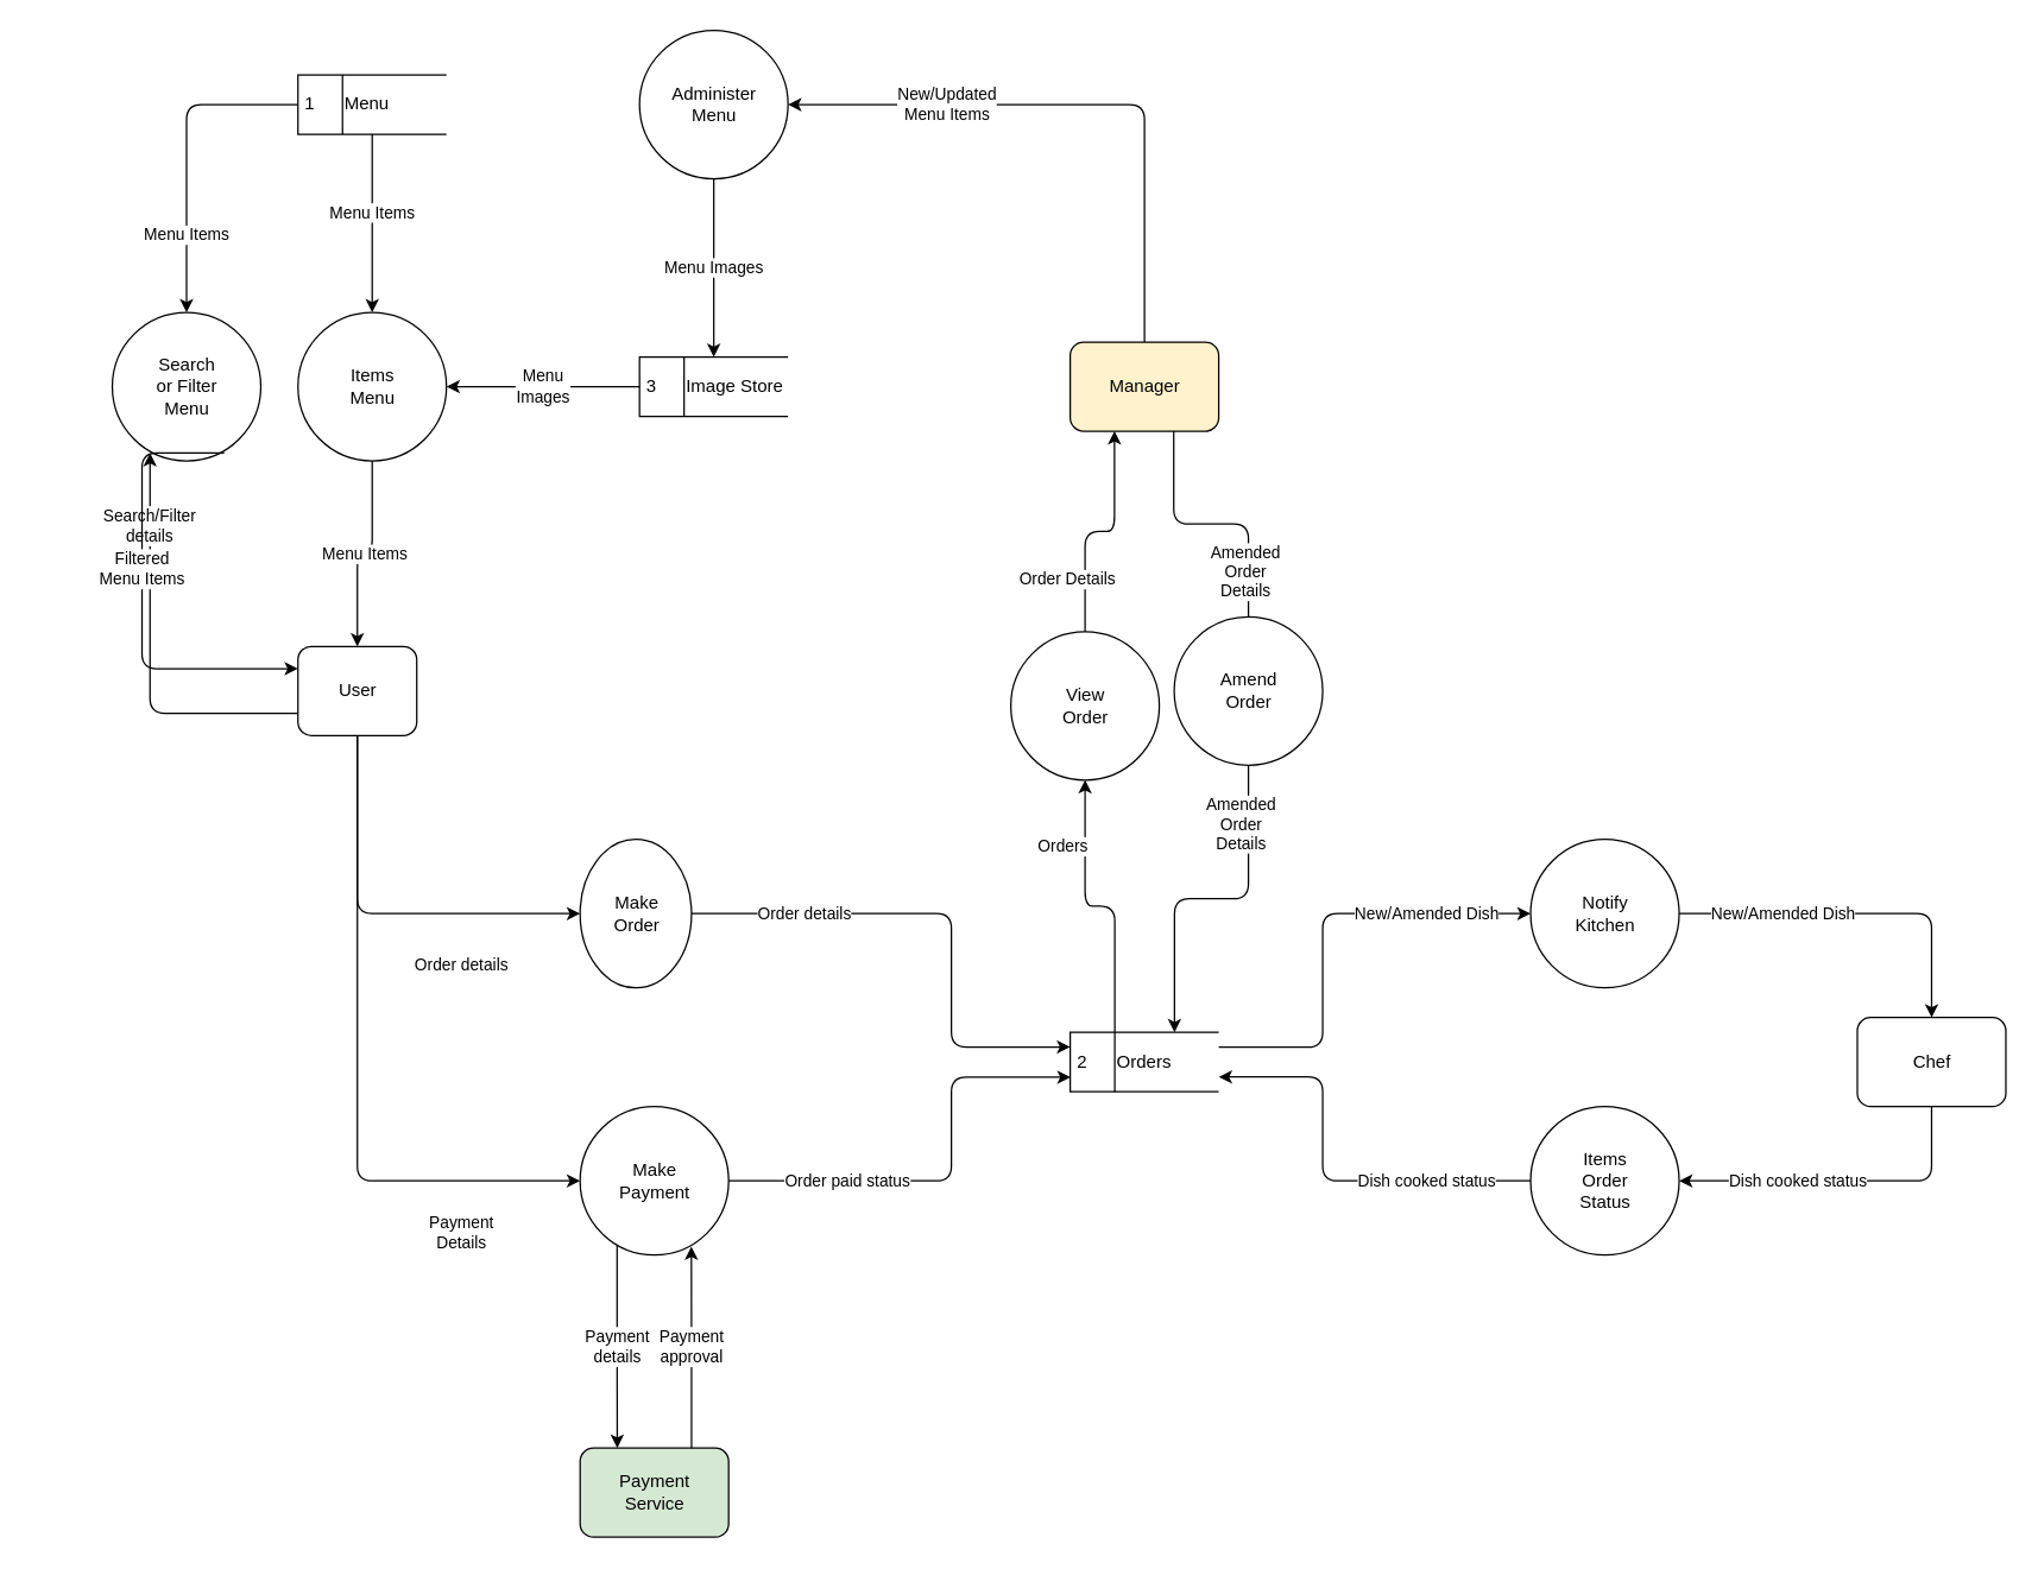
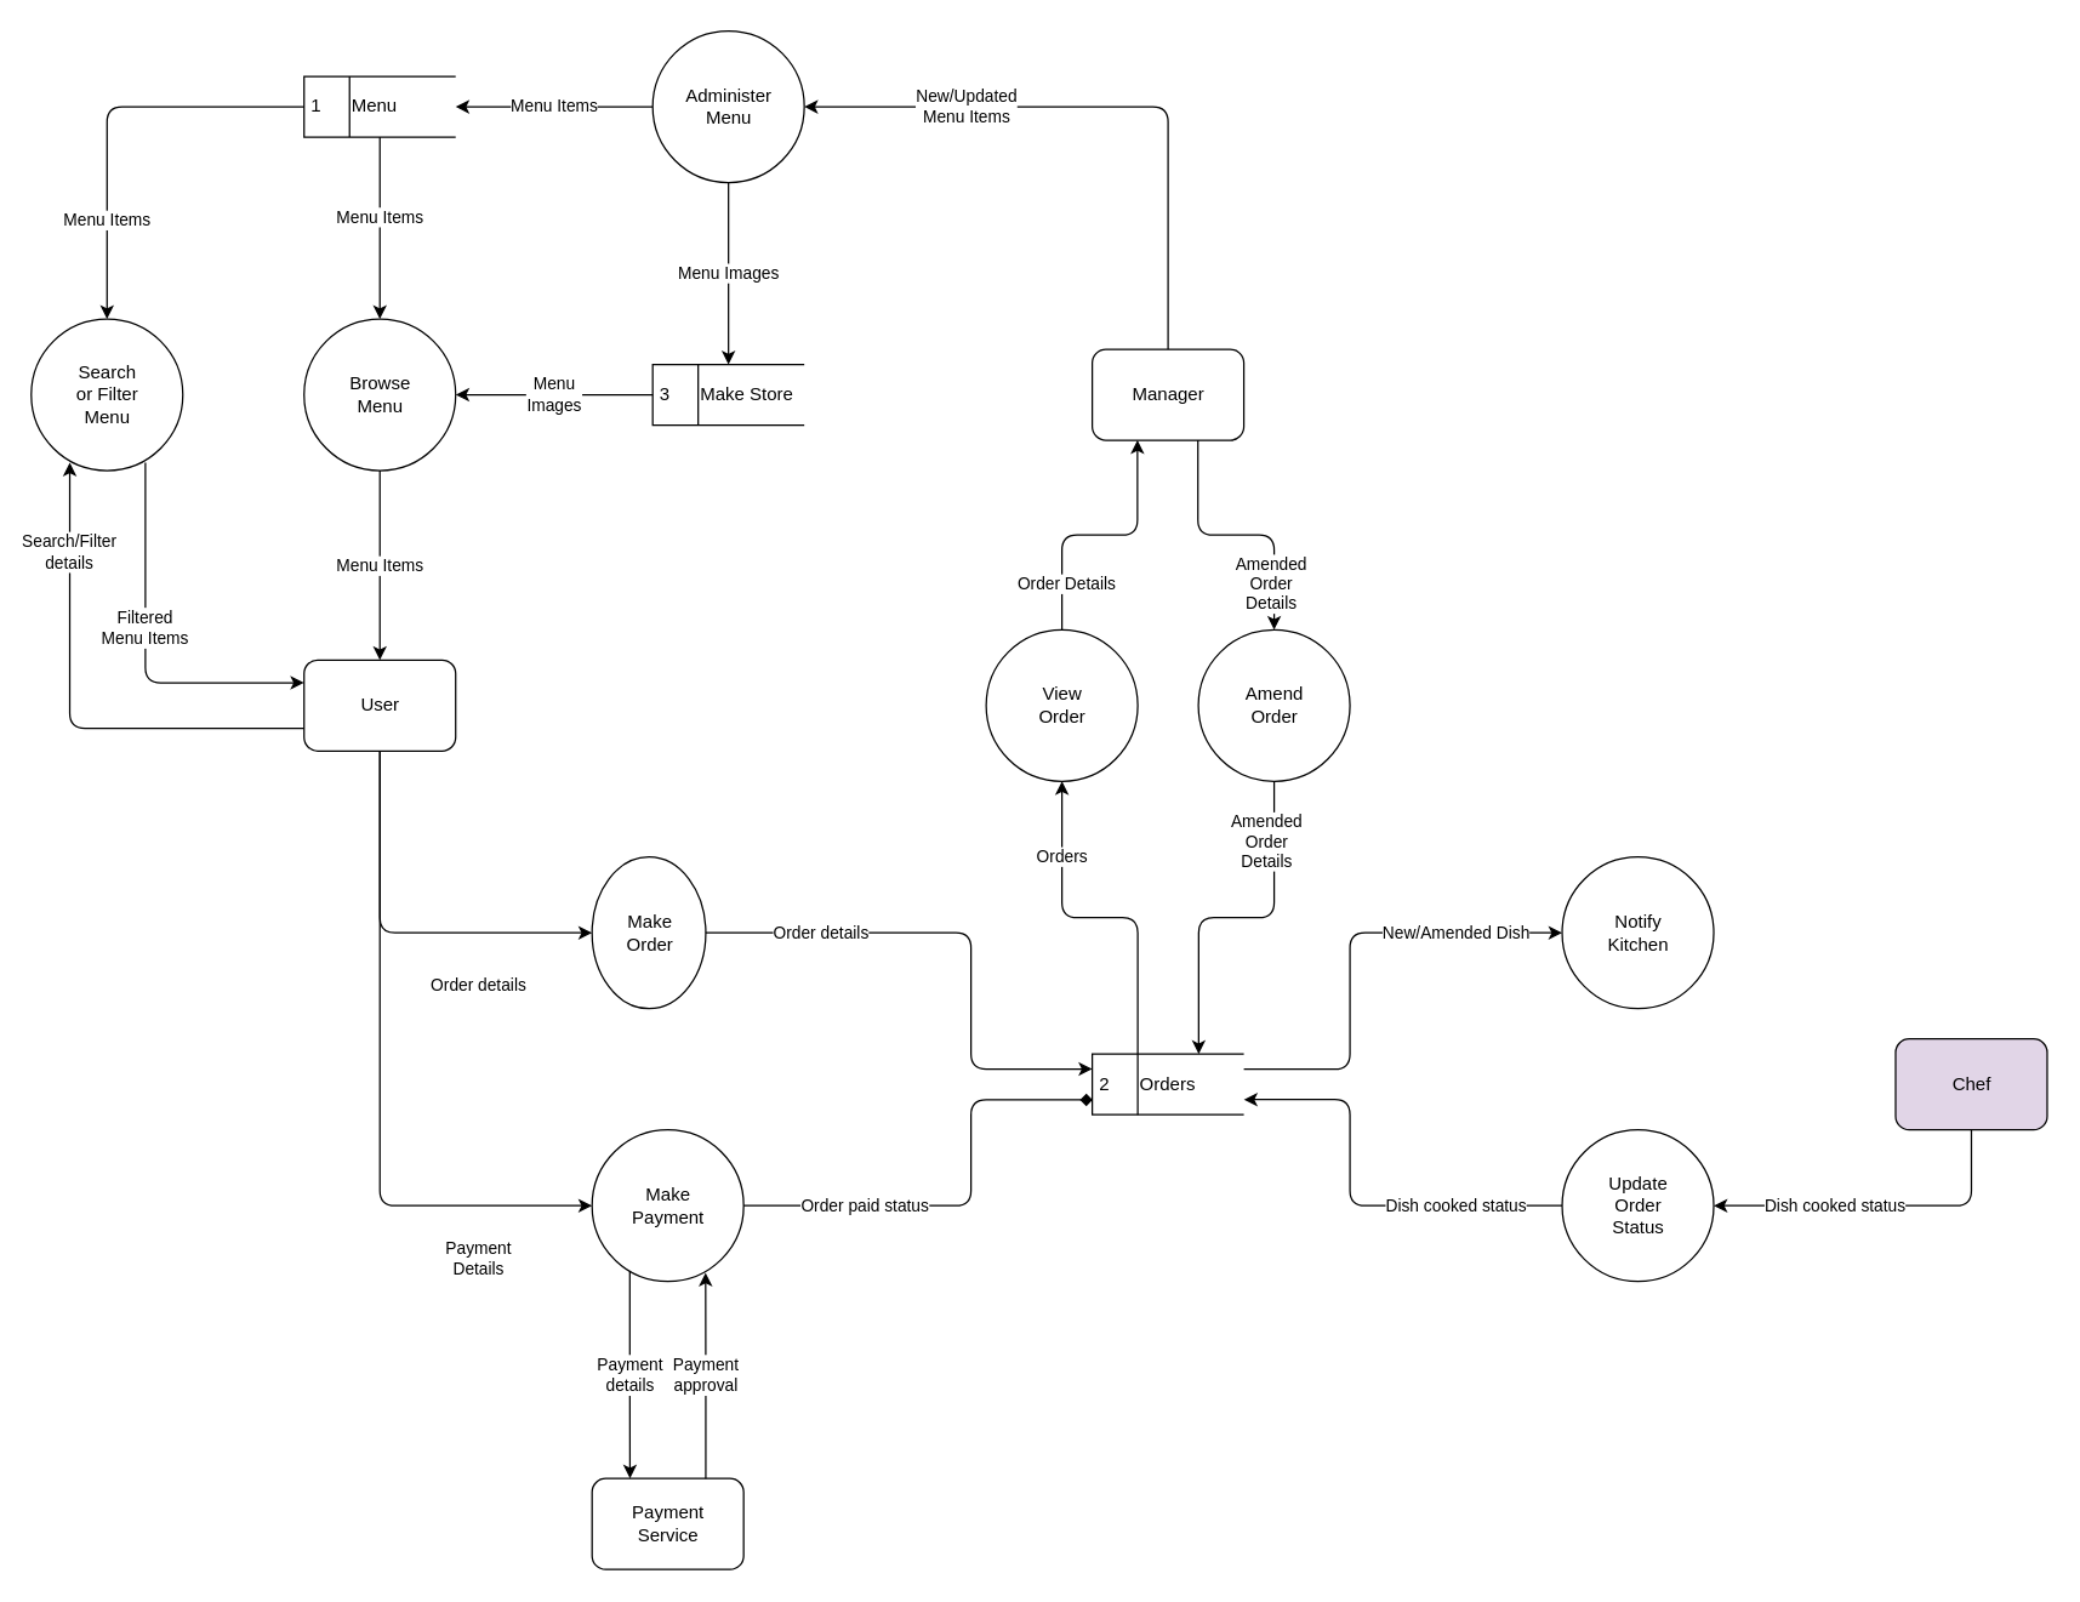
+ <mxCell id="11" value="Menu Items" style="endArrow=classic;html=1;rounded=1;edgeStyle=orthogonalEdgeStyle;exitX=0;exitY=0.5;exitDx=0;exitDy=0;entryX=1;entryY=0.5;entryDx=0;entryDy=0;" parent="1" edge="1" target="3" source="12"><mxGeometry width="50" height="50" relative="1" as="geometry"><mxPoint x="250" y="-20" as="sourcePoint" /><mxPoint x="250" y="20" as="targetPoint" /></mxGeometry></mxCell>
- <mxCell id="37" value="Search &lt;br&gt;or Filter&lt;br&gt;Menu" style="shape=ellipse;html=1;dashed=0;whitespace=wrap;aspect=fixed;perimeter=ellipsePerimeter;" vertex="1" parent="1"><mxGeometry x="75" y="210" width="100" height="100" as="geometry" /></mxCell>
+ <mxCell id="37" value="Search &lt;br&gt;or Filter&lt;br&gt;Menu" style="shape=ellipse;html=1;dashed=0;whitespace=wrap;aspect=fixed;perimeter=ellipsePerimeter;" vertex="1" parent="1"><mxGeometry x="20" y="210" width="100" height="100" as="geometry" /></mxCell>
- <mxCell id="24" value="Items&lt;br&gt;Menu" style="shape=ellipse;html=1;dashed=0;whitespace=wrap;aspect=fixed;perimeter=ellipsePerimeter;" vertex="1" parent="1"><mxGeometry x="200" y="210" width="100" height="100" as="geometry" /></mxCell>
+ <mxCell id="24" value="Browse&lt;br&gt;Menu" style="shape=ellipse;html=1;dashed=0;whitespace=wrap;aspect=fixed;perimeter=ellipsePerimeter;" vertex="1" parent="1"><mxGeometry x="200" y="210" width="100" height="100" as="geometry" /></mxCell>
- <mxCell id="32" value="3&lt;span style=&quot;white-space: pre&quot;&gt;&#09;&lt;/span&gt;Image Store" style="html=1;dashed=0;whitespace=wrap;shape=mxgraph.dfd.dataStoreID;align=left;spacingLeft=3;points=[[0,0],[0.5,0],[1,0],[0,0.5],[1,0.5],[0,1],[0.5,1],[1,1]];" vertex="1" parent="1"><mxGeometry x="430" y="240" width="100" height="40" as="geometry" /></mxCell>
+ <mxCell id="32" value="3&lt;span style=&quot;white-space: pre&quot;&gt;&#09;&lt;/span&gt;Make Store" style="html=1;dashed=0;whitespace=wrap;shape=mxgraph.dfd.dataStoreID;align=left;spacingLeft=3;points=[[0,0],[0.5,0],[1,0],[0,0.5],[1,0.5],[0,1],[0.5,1],[1,1]];" vertex="1" parent="1"><mxGeometry x="430" y="240" width="100" height="40" as="geometry" /></mxCell>
- <mxCell id="10" value="Manager" style="html=1;dashed=0;whitespace=wrap;rounded=1;fillColor=#fff2cc;" parent="1" vertex="1"><mxGeometry x="720" y="230" width="100" height="60" as="geometry" /></mxCell>
+ <mxCell id="10" value="Manager" style="html=1;dashed=0;whitespace=wrap;rounded=1;" parent="1" vertex="1"><mxGeometry x="720" y="230" width="100" height="60" as="geometry" /></mxCell>
- <mxCell id="36" value="Amended&lt;br&gt;Order&lt;br&gt;Details" style="endArrow=none;html=1;edgeStyle=orthogonalEdgeStyle;rounded=1;entryX=0.5;entryY=0;entryDx=0;entryDy=0;exitX=0.697;exitY=0.999;exitDx=0;exitDy=0;exitPerimeter=0;" edge="1" parent="1" source="10" target="18"><mxGeometry x="220" y="-55" width="50" height="50" as="geometry"><mxPoint x="989.83" y="305" as="sourcePoint" /><mxPoint x="940.03" y="484.96" as="targetPoint" /><mxPoint x="23" y="33" as="offset" /></mxGeometry></mxCell>
+ <mxCell id="36" value="Amended&lt;br&gt;Order&lt;br&gt;Details" style="endArrow=classic;html=1;edgeStyle=orthogonalEdgeStyle;rounded=1;entryX=0.5;entryY=0;entryDx=0;entryDy=0;exitX=0.697;exitY=0.999;exitDx=0;exitDy=0;exitPerimeter=0;" edge="1" parent="1" source="10" target="18"><mxGeometry x="220" y="-55" width="50" height="50" as="geometry"><mxPoint x="989.83" y="305" as="sourcePoint" /><mxPoint x="940.03" y="484.96" as="targetPoint" /><mxPoint x="23" y="33" as="offset" /></mxGeometry></mxCell>
- <mxCell id="4" value="User" style="html=1;dashed=0;whitespace=wrap;rounded=1;" parent="1" vertex="1"><mxGeometry x="200" y="435" width="80" height="60" as="geometry" /></mxCell>
+ <mxCell id="4" value="User" style="html=1;dashed=0;whitespace=wrap;rounded=1;" parent="1" vertex="1"><mxGeometry x="200" y="435" width="100" height="60" as="geometry" /></mxCell>
- <mxCell id="34" value="View&lt;br&gt;Order" style="shape=ellipse;html=1;dashed=0;whitespace=wrap;aspect=fixed;perimeter=ellipsePerimeter;" vertex="1" parent="1"><mxGeometry x="680" y="425" width="100" height="100" as="geometry" /></mxCell>
+ <mxCell id="34" value="View&lt;br&gt;Order" style="shape=ellipse;html=1;dashed=0;whitespace=wrap;aspect=fixed;perimeter=ellipsePerimeter;" vertex="1" parent="1"><mxGeometry x="650" y="415" width="100" height="100" as="geometry" /></mxCell>
- <mxCell id="25" value="New/Amended Dish" style="endArrow=classic;html=1;edgeStyle=orthogonalEdgeStyle;rounded=1;entryX=0.5;entryY=0;entryDx=0;entryDy=0;" edge="1" parent="1" source="15" target="14"><mxGeometry x="420" y="-55" width="50" height="50" as="geometry"><mxPoint x="1150" y="617" as="sourcePoint" /><mxPoint x="1390" y="523" as="targetPoint" /><mxPoint x="-15" y="-35" as="offset" /></mxGeometry></mxCell>
- <mxCell id="14" value="Chef" style="html=1;dashed=0;whitespace=wrap;rounded=1;" parent="1" vertex="1"><mxGeometry x="1250" y="685" width="100" height="60" as="geometry" /></mxCell>
+ <mxCell id="14" value="Chef" style="html=1;dashed=0;whitespace=wrap;rounded=1;fillColor=#e1d5e7;" parent="1" vertex="1"><mxGeometry x="1250" y="685" width="100" height="60" as="geometry" /></mxCell>
- <mxCell id="22" value="Order paid status" style="endArrow=classic;html=1;rounded=1;edgeStyle=orthogonalEdgeStyle;exitX=1;exitY=0.5;exitDx=0;exitDy=0;entryX=0.003;entryY=0.754;entryDx=0;entryDy=0;entryPerimeter=0;" edge="1" parent="1" source="21" target="8"><mxGeometry x="-0.467" width="50" height="50" relative="1" as="geometry"><mxPoint x="560" y="995" as="sourcePoint" /><mxPoint x="660" y="705" as="targetPoint" /><Array as="points"><mxPoint x="640" y="795" /><mxPoint x="640" y="725" /></Array><mxPoint as="offset" /></mxGeometry></mxCell>
+ <mxCell id="22" value="Order paid status" style="endArrow=diamond;html=1;rounded=1;edgeStyle=orthogonalEdgeStyle;exitX=1;exitY=0.5;exitDx=0;exitDy=0;entryX=0.003;entryY=0.754;entryDx=0;entryDy=0;entryPerimeter=0;" edge="1" parent="1" source="21" target="8"><mxGeometry x="-0.467" width="50" height="50" relative="1" as="geometry"><mxPoint x="560" y="995" as="sourcePoint" /><mxPoint x="660" y="705" as="targetPoint" /><Array as="points"><mxPoint x="640" y="795" /><mxPoint x="640" y="725" /></Array><mxPoint as="offset" /></mxGeometry></mxCell>
- <mxCell id="26" value="Items&lt;br&gt;Order&lt;br&gt;Status" style="shape=ellipse;html=1;dashed=0;whitespace=wrap;aspect=fixed;perimeter=ellipsePerimeter;" vertex="1" parent="1"><mxGeometry x="1030" y="745" width="100" height="100" as="geometry" /></mxCell>
+ <mxCell id="26" value="Update&lt;br&gt;Order&lt;br&gt;Status" style="shape=ellipse;html=1;dashed=0;whitespace=wrap;aspect=fixed;perimeter=ellipsePerimeter;" vertex="1" parent="1"><mxGeometry x="1030" y="745" width="100" height="100" as="geometry" /></mxCell>
- <mxCell id="23" value="Payment&lt;br&gt;Service" style="html=1;dashed=0;whitespace=wrap;rounded=1;fillColor=#d5e8d4;" vertex="1" parent="1"><mxGeometry x="390" y="975" width="100" height="60" as="geometry" /></mxCell>
+ <mxCell id="23" value="Payment&lt;br&gt;Service" style="html=1;dashed=0;whitespace=wrap;rounded=1;" vertex="1" parent="1"><mxGeometry x="390" y="975" width="100" height="60" as="geometry" /></mxCell>
